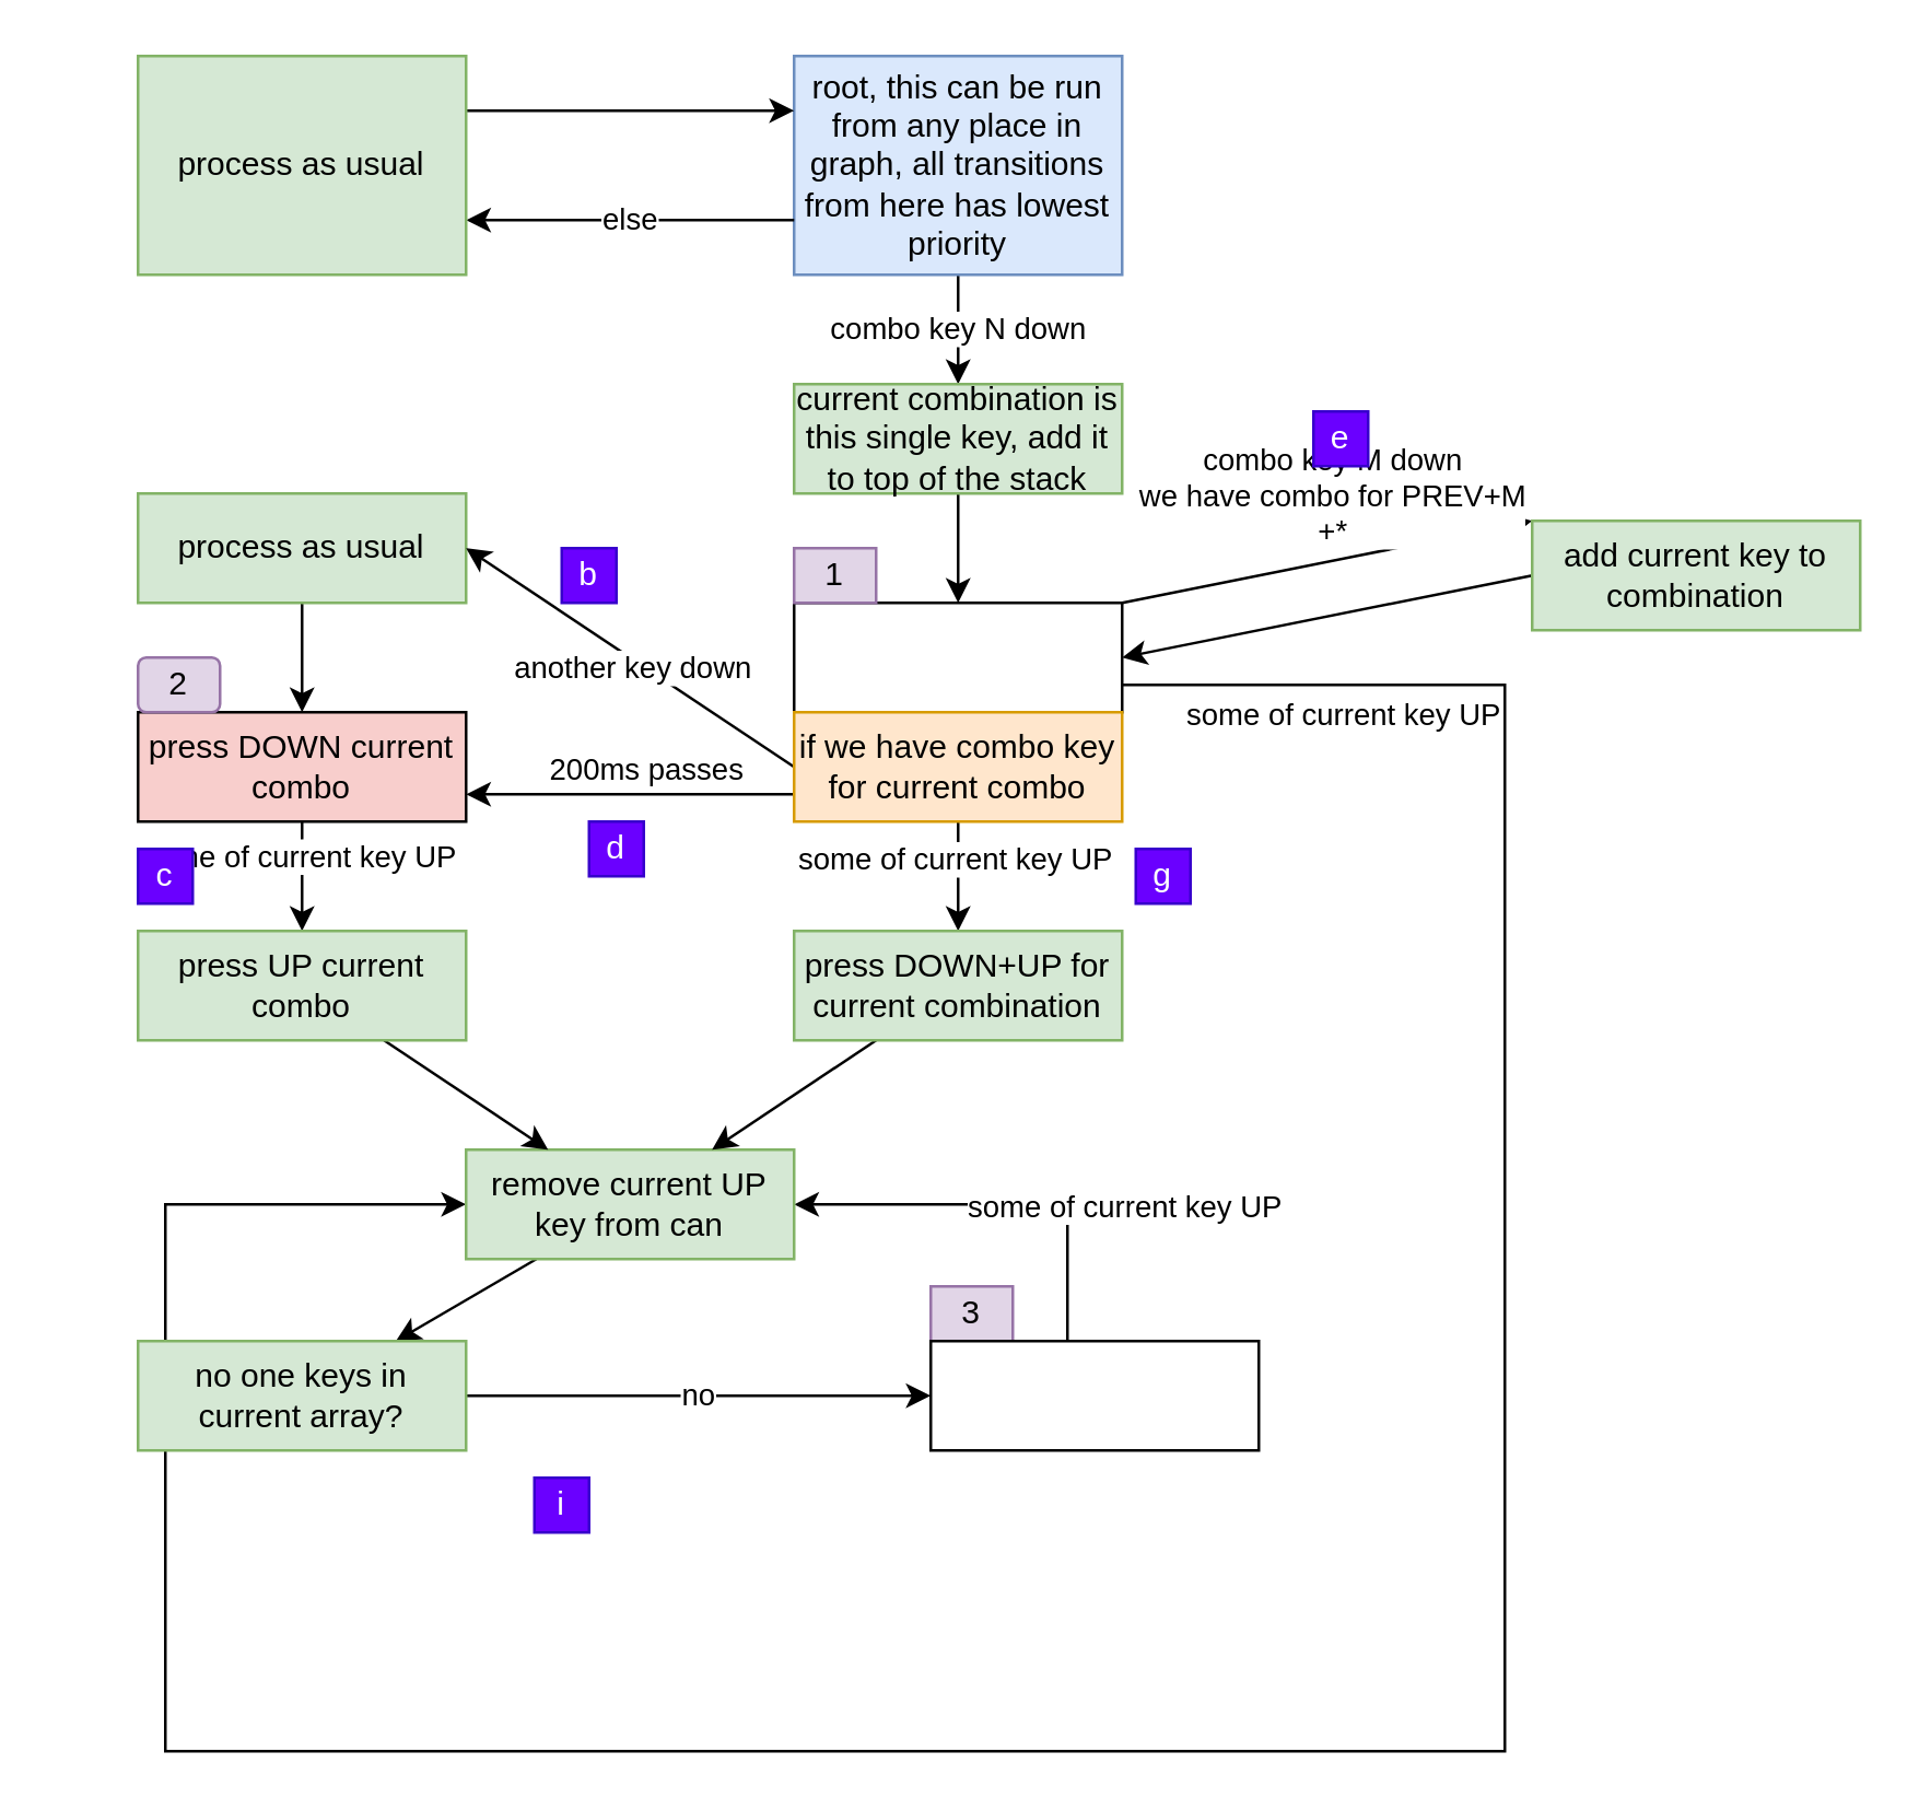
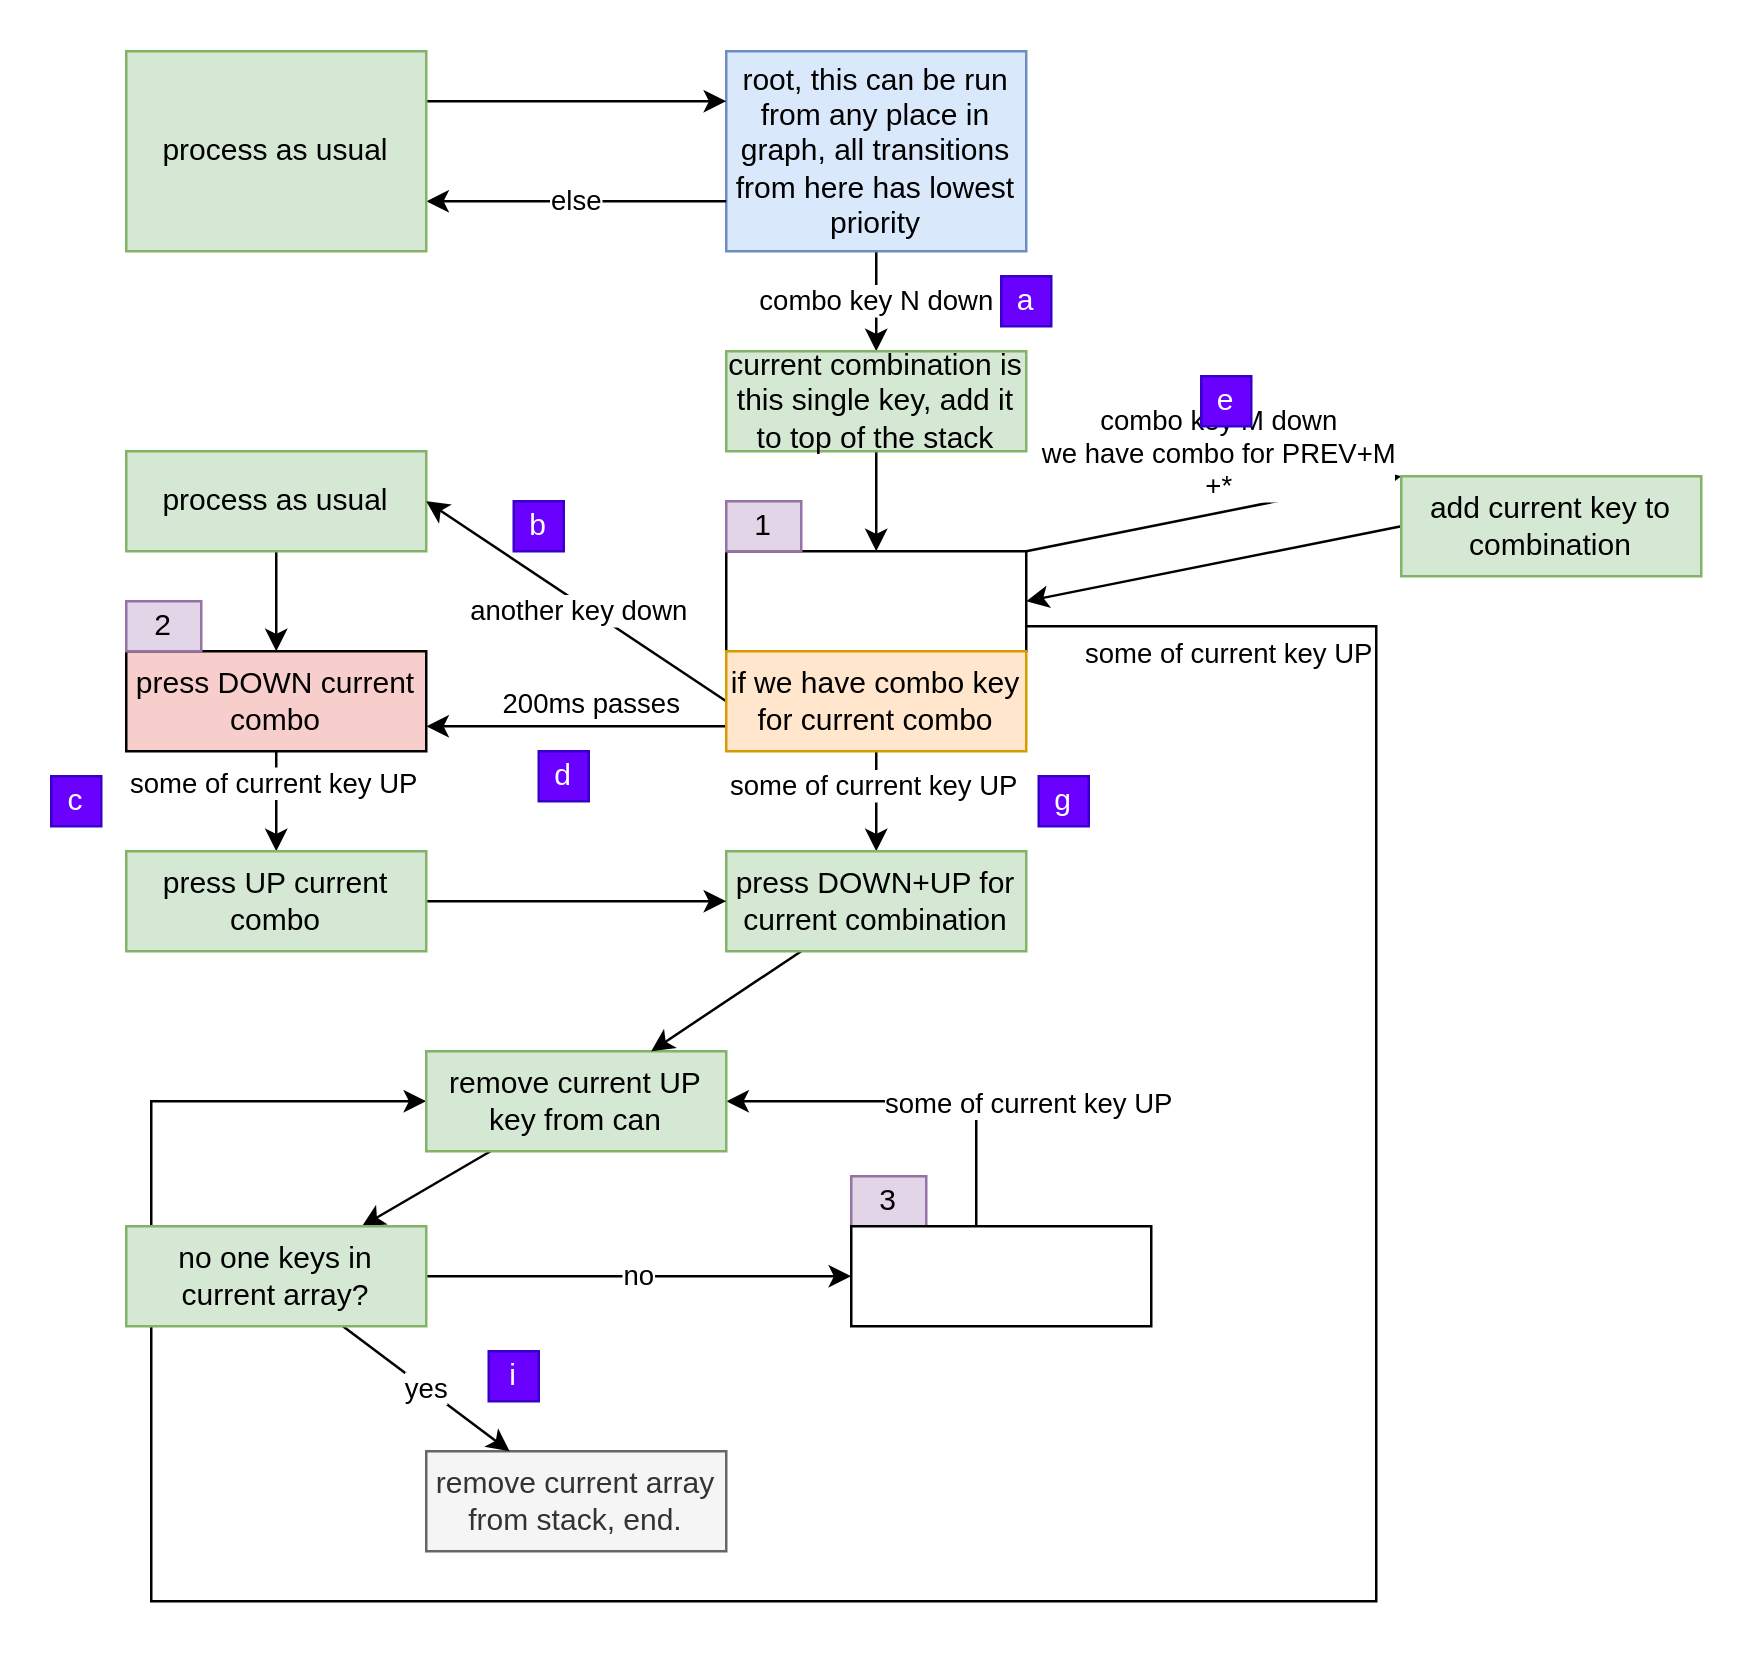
+ <mxCell id="40" value="a" style="rounded=0;whiteSpace=wrap;html=1;fillColor=#6a00ff;strokeColor=#3700CC;fontColor=#ffffff;" parent="1" vertex="1"><mxGeometry x="400" y="110" width="20" height="20" as="geometry" /></mxCell>
- <mxCell id="39" value="2" style="whiteSpace=wrap;html=1;fillColor=#e1d5e7;strokeColor=#9673a6;rounded=1;" parent="1" vertex="1"><mxGeometry x="50" y="240" width="30" height="20" as="geometry" /></mxCell>
+ <mxCell id="39" value="2" style="rounded=0;whiteSpace=wrap;html=1;fillColor=#e1d5e7;strokeColor=#9673a6;" parent="1" vertex="1"><mxGeometry x="50" y="240" width="30" height="20" as="geometry" /></mxCell>
- <mxCell id="43" value="c" style="rounded=0;whiteSpace=wrap;html=1;fillColor=#6a00ff;strokeColor=#3700CC;fontColor=#ffffff;" parent="1" vertex="1"><mxGeometry x="50" y="310" width="20" height="20" as="geometry" /></mxCell>
+ <mxCell id="43" value="c" style="rounded=0;whiteSpace=wrap;html=1;fillColor=#6a00ff;strokeColor=#3700CC;fontColor=#ffffff;" parent="1" vertex="1"><mxGeometry x="20" y="310" width="20" height="20" as="geometry" /></mxCell>
- <mxCell id="32" style="edgeStyle=none;rounded=0;orthogonalLoop=1;jettySize=auto;html=1;" parent="1" source="33" target="11" edge="1"><mxGeometry relative="1" as="geometry" /></mxCell>
+ <mxCell id="32" style="edgeStyle=none;rounded=0;orthogonalLoop=1;jettySize=auto;html=1;" parent="1" source="33" target="26" edge="1"><mxGeometry relative="1" as="geometry" /></mxCell>
+ <mxCell id="48" value="yes" style="rounded=0;orthogonalLoop=1;jettySize=auto;html=1;" edge="1" parent="1" source="50" target="4"><mxGeometry relative="1" as="geometry" /></mxCell>
+ <mxCell id="4" value="remove current array from stack, end." style="rounded=0;whiteSpace=wrap;html=1;fillColor=#f5f5f5;strokeColor=#666666;fontColor=#333333;" parent="1" vertex="1"><mxGeometry x="170" y="580" width="120" height="40" as="geometry" /></mxCell>
